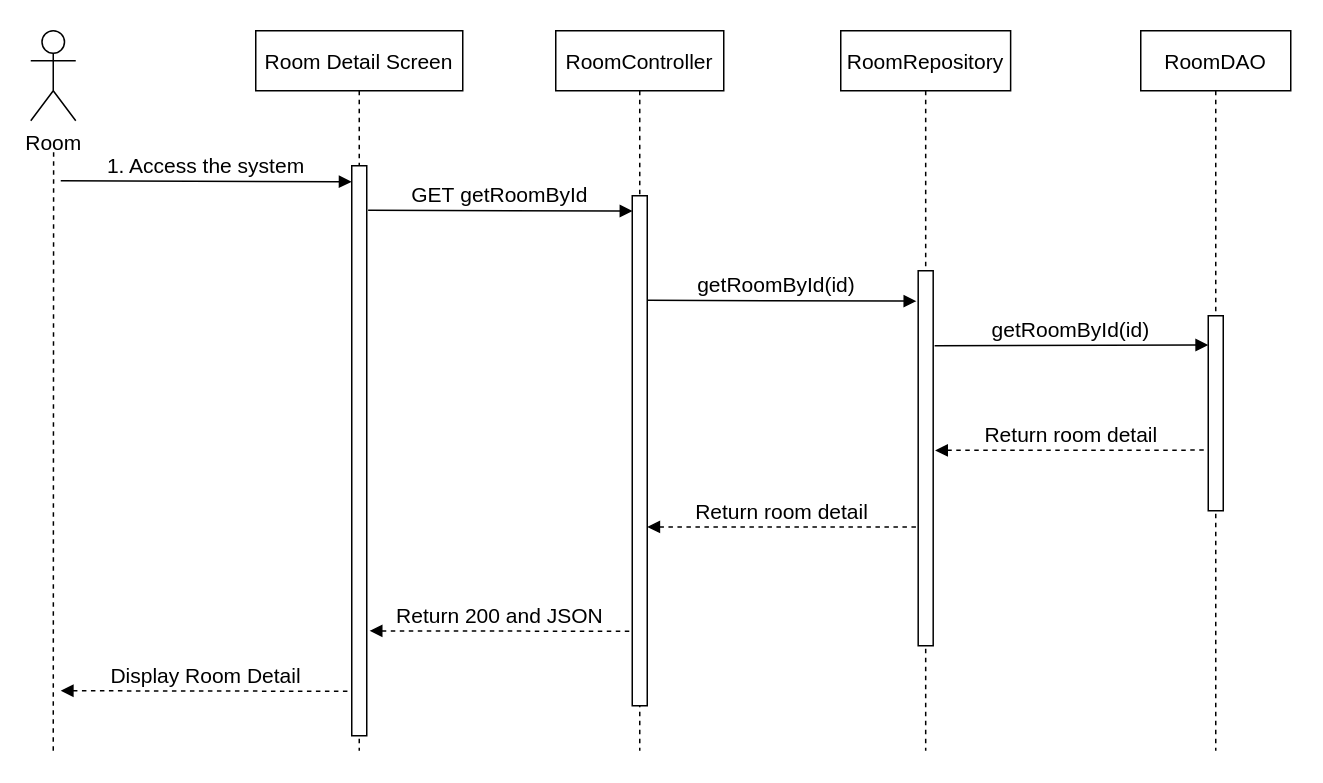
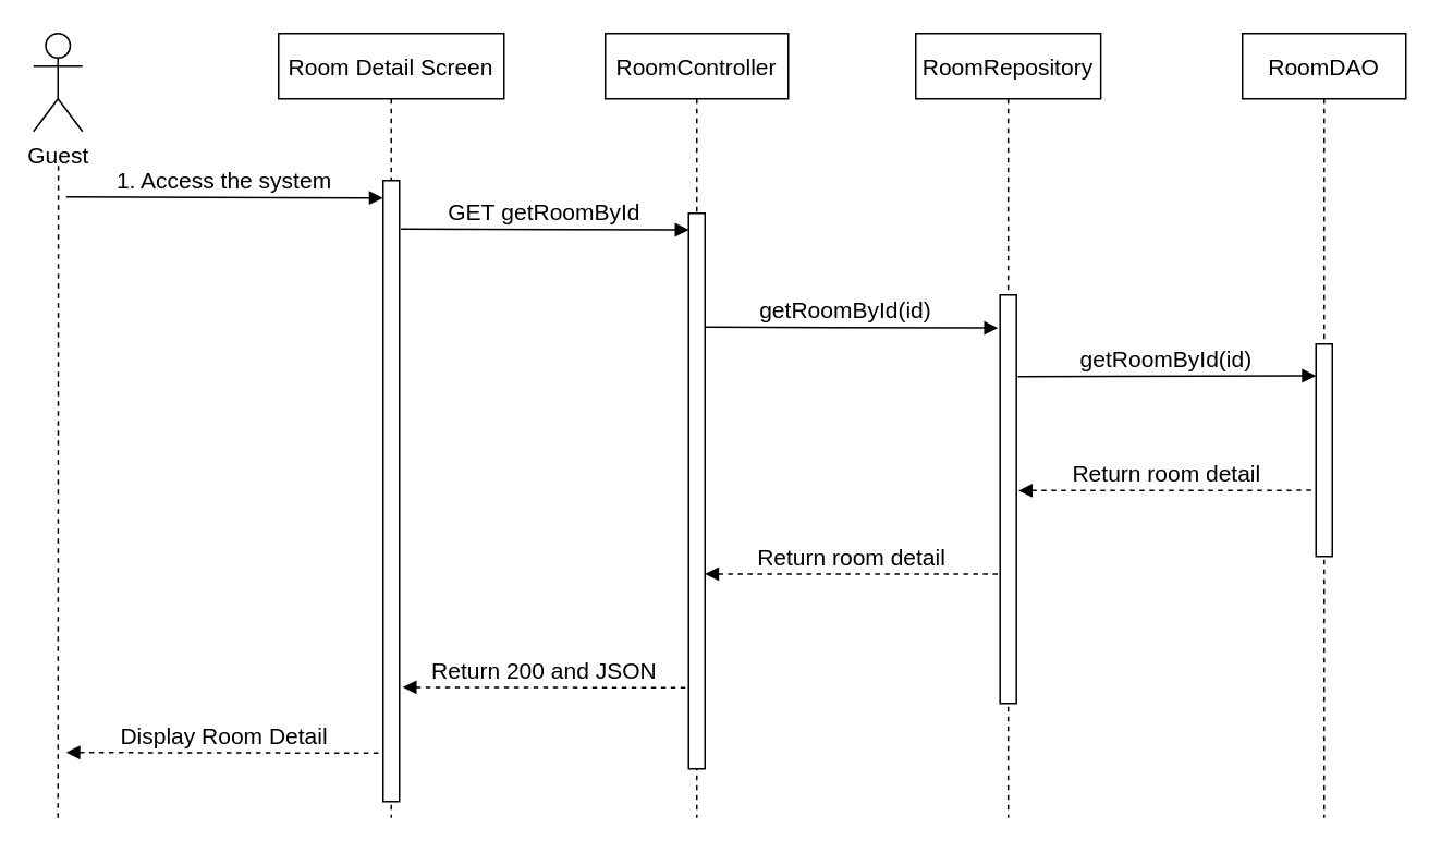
- <mxCell id="6" value="Room" style="shape=umlActor;verticalLabelPosition=bottom;verticalAlign=top;html=1;outlineConnect=0;fontSize=14;" parent="1" vertex="1"><mxGeometry x="20" y="20" width="30" height="60" as="geometry" /></mxCell>
+ <mxCell id="6" value="Guest" style="shape=umlActor;verticalLabelPosition=bottom;verticalAlign=top;html=1;outlineConnect=0;fontSize=14;" parent="1" vertex="1"><mxGeometry x="20" y="20" width="30" height="60" as="geometry" /></mxCell>
